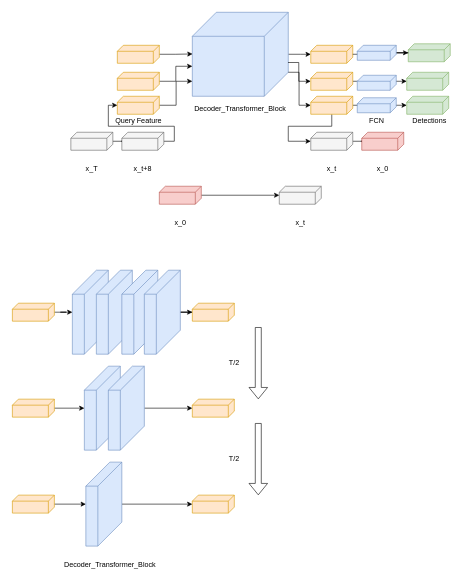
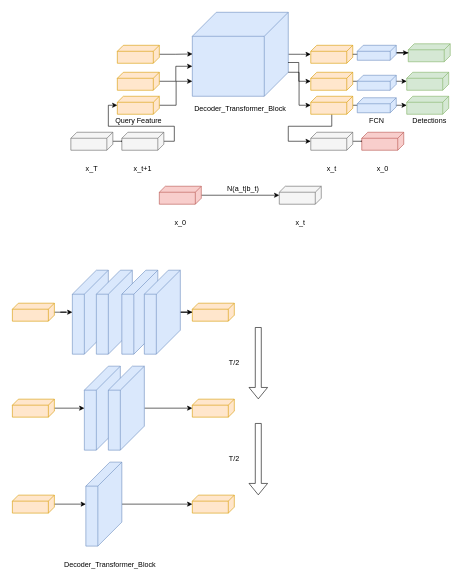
- <mxCell id="2" value="x_t+8" style="text;html=1;strokeColor=none;fillColor=none;align=center;verticalAlign=middle;whiteSpace=wrap;rounded=0;" parent="1" vertex="1"><mxGeometry x="195" y="280" width="85" as="geometry" /></mxCell>
+ <mxCell id="2" value="x_t+1" style="text;html=1;strokeColor=none;fillColor=none;align=center;verticalAlign=middle;whiteSpace=wrap;rounded=0;" parent="1" vertex="1"><mxGeometry x="195" y="280" width="85" as="geometry" /></mxCell>
+ <mxCell id="46" value="N(a_t|b_t)" style="text;html=1;strokeColor=none;fillColor=none;align=center;verticalAlign=middle;whiteSpace=wrap;rounded=0;" vertex="1" parent="1"><mxGeometry x="345" y="300" width="120" height="30" as="geometry" /></mxCell>
